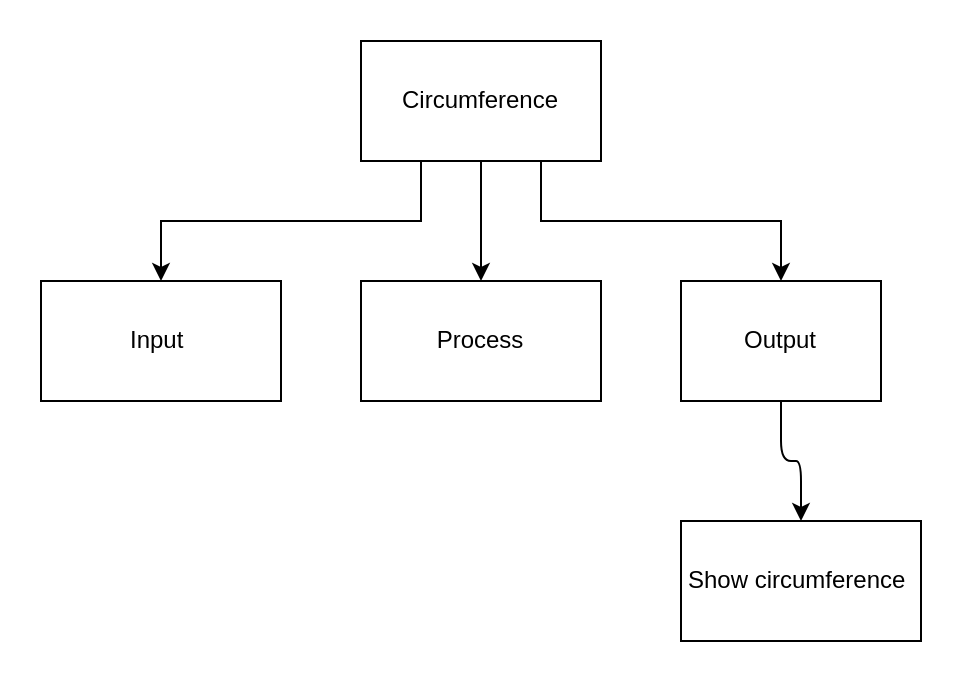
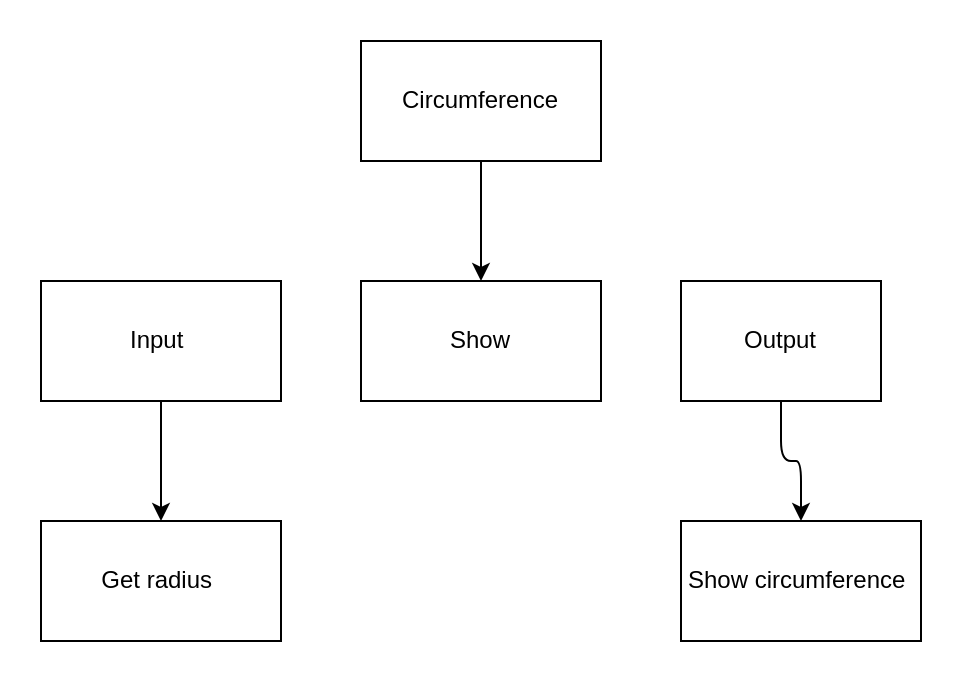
- <mxCell id="3" style="edgeStyle=orthogonalEdgeStyle;html=1;exitX=0.25;exitY=1;exitDx=0;exitDy=0;entryX=0.5;entryY=0;entryDx=0;entryDy=0;rounded=0;" edge="1" parent="1" source="5" target="7"><mxGeometry relative="1" as="geometry" /></mxCell>
- <mxCell id="4" style="edgeStyle=orthogonalEdgeStyle;html=1;exitX=0.75;exitY=1;exitDx=0;exitDy=0;rounded=0;" edge="1" parent="1" source="5" target="10"><mxGeometry relative="1" as="geometry" /></mxCell>
- <mxCell id="8" value="Process" style="rounded=0;whiteSpace=wrap;html=1;" vertex="1" parent="1"><mxGeometry x="180" y="140" width="120" height="60" as="geometry" /></mxCell>
+ <mxCell id="8" value="Show" style="rounded=0;whiteSpace=wrap;html=1;" vertex="1" parent="1"><mxGeometry x="180" y="140" width="120" height="60" as="geometry" /></mxCell>
+ <mxCell id="6" style="edgeStyle=orthogonalEdgeStyle;html=1;exitX=0.5;exitY=1;exitDx=0;exitDy=0;" edge="1" parent="1" source="7" target="11"><mxGeometry relative="1" as="geometry" /></mxCell>
+ <mxCell id="11" value="Get radius&amp;nbsp;" style="rounded=0;whiteSpace=wrap;html=1;" vertex="1" parent="1"><mxGeometry x="20" y="260" width="120" height="60" as="geometry" /></mxCell>
